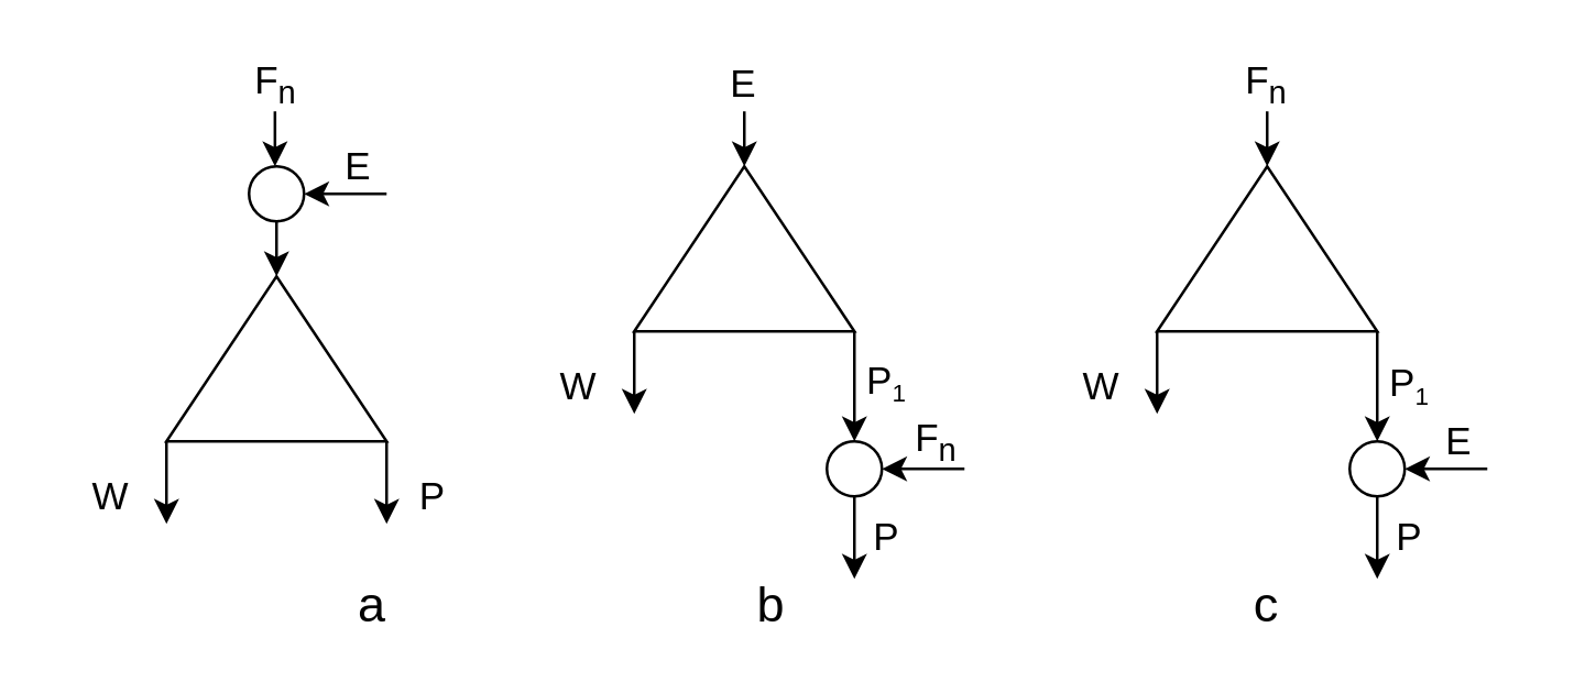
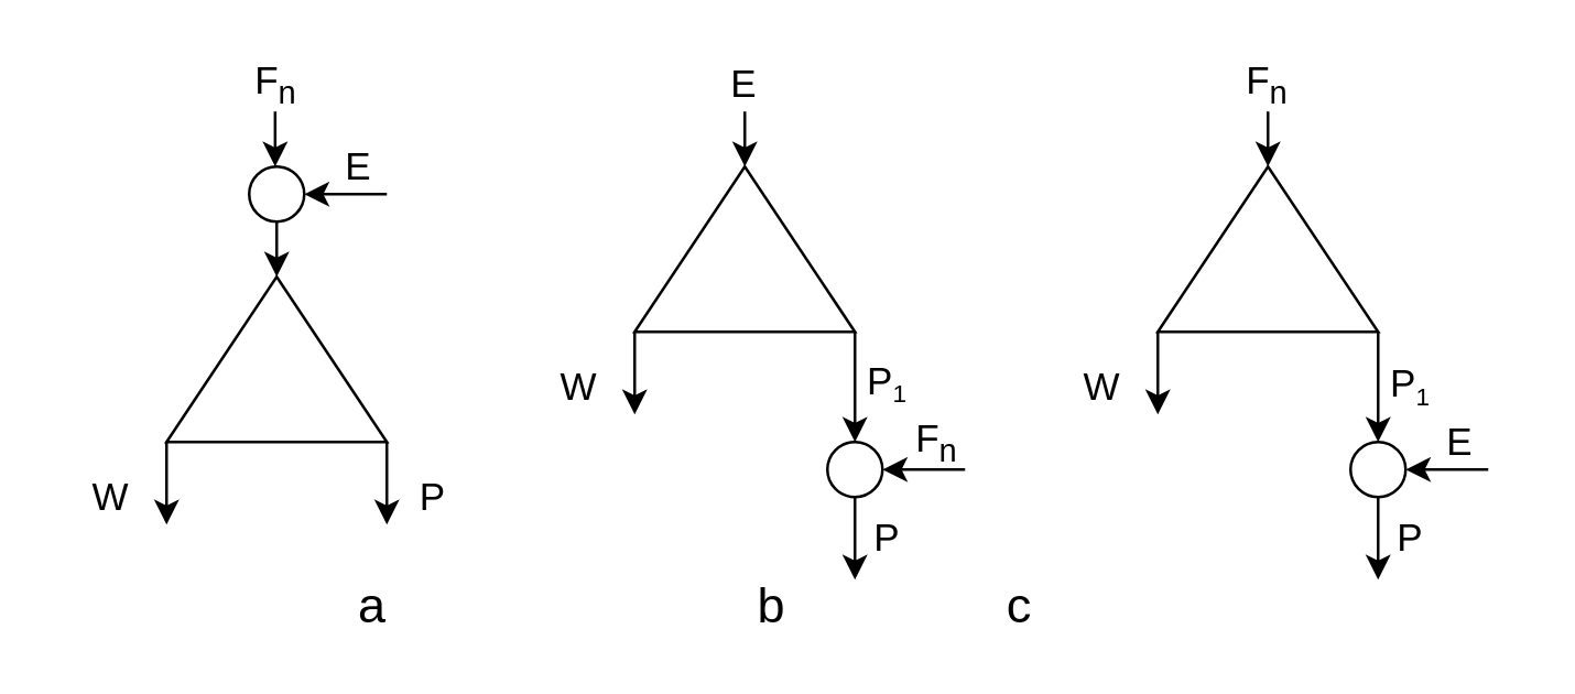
- <mxCell id="24" value="&lt;font style=&quot;font-size: 18px;&quot;&gt;c&lt;/font&gt;" style="text;html=1;strokeColor=none;fillColor=none;align=center;verticalAlign=middle;whiteSpace=wrap;rounded=0;" parent="1" vertex="1"><mxGeometry x="440" y="210" width="40" height="20" as="geometry" /></mxCell>
+ <mxCell id="24" value="&lt;font style=&quot;font-size: 18px;&quot;&gt;c&lt;/font&gt;" style="text;html=1;strokeColor=none;fillColor=none;align=center;verticalAlign=middle;whiteSpace=wrap;rounded=0;" parent="1" vertex="1"><mxGeometry x="350" y="210" width="40" height="20" as="geometry" /></mxCell>
